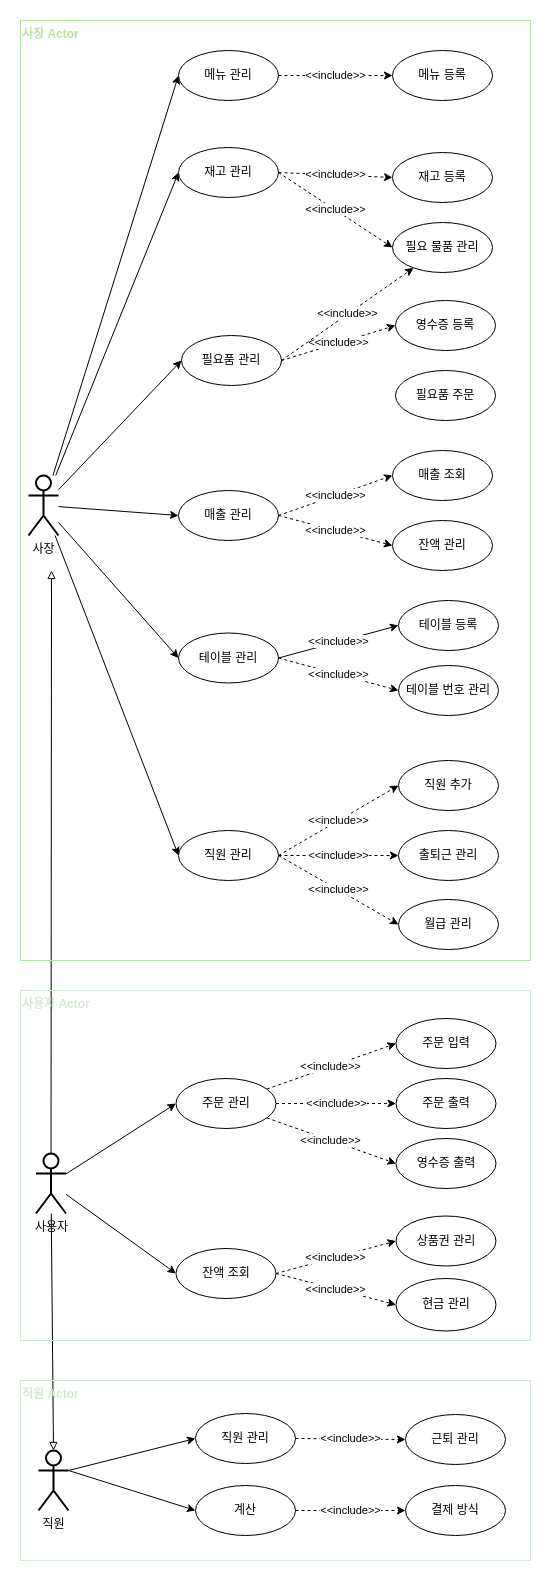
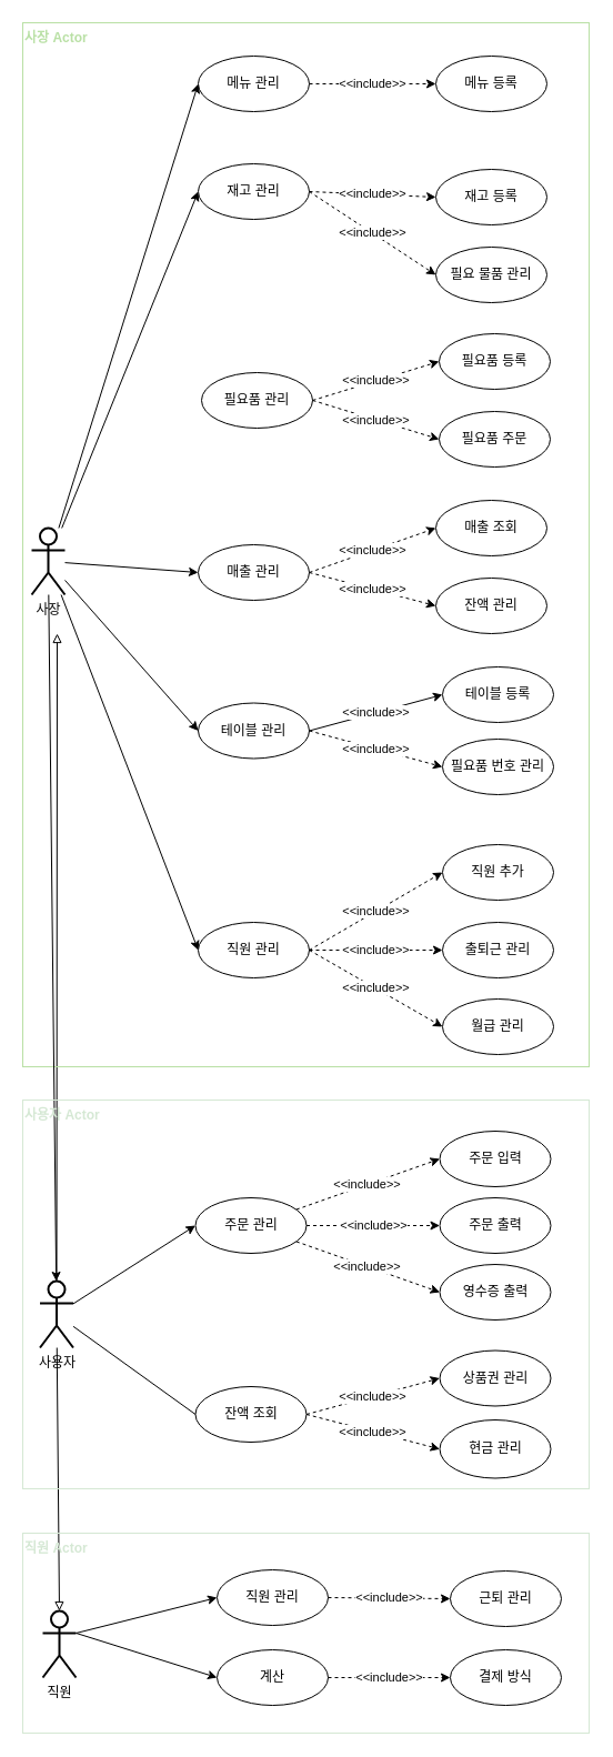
- <mxCell id="45" value="&amp;lt;&amp;lt;include&amp;gt;&amp;gt;" style="edgeStyle=none;rounded=0;orthogonalLoop=1;jettySize=auto;html=1;dashed=1;exitX=1;exitY=0.5;exitDx=0;exitDy=0;" parent="1" source="41" target="38" edge="1"><mxGeometry relative="1" as="geometry"><mxPoint x="291" y="300" as="sourcePoint" /><mxPoint x="405" y="290" as="targetPoint" /></mxGeometry></mxCell>
+ <mxCell id="45" value="&amp;lt;&amp;lt;include&amp;gt;&amp;gt;" style="edgeStyle=none;rounded=0;orthogonalLoop=1;jettySize=auto;html=1;entryX=0;entryY=0.5;entryDx=0;entryDy=0;dashed=1;exitX=1;exitY=0.5;exitDx=0;exitDy=0;" parent="1" source="41" target="43" edge="1"><mxGeometry relative="1" as="geometry"><mxPoint x="291" y="300" as="sourcePoint" /><mxPoint x="405" y="290" as="targetPoint" /></mxGeometry></mxCell>
- <mxCell id="42" value="&lt;span style=&quot;color: rgb(0, 0, 0);&quot;&gt;영수증 등록&lt;/span&gt;&lt;font color=&quot;#000000&quot;&gt;&lt;br&gt;&lt;/font&gt;" style="ellipse;whiteSpace=wrap;html=1;fontColor=#B9E0A5;strokeColor=#000000;strokeWidth=1;" parent="1" vertex="1"><mxGeometry x="395" y="300" width="100" height="50" as="geometry" /></mxCell>
+ <mxCell id="42" value="&lt;span style=&quot;color: rgb(0, 0, 0);&quot;&gt;필요품 등록&lt;/span&gt;&lt;font color=&quot;#000000&quot;&gt;&lt;br&gt;&lt;/font&gt;" style="ellipse;whiteSpace=wrap;html=1;fontColor=#B9E0A5;strokeColor=#000000;strokeWidth=1;" parent="1" vertex="1"><mxGeometry x="395" y="300" width="100" height="50" as="geometry" /></mxCell>
- <mxCell id="5" style="edgeStyle=none;rounded=0;orthogonalLoop=1;jettySize=auto;html=1;entryX=0;entryY=0.5;entryDx=0;entryDy=0;fontColor=#000000;endArrow=classic;endFill=1;" parent="1" source="6" target="41" edge="1"><mxGeometry relative="1" as="geometry" /></mxCell>
+ <mxCell id="5" style="edgeStyle=none;rounded=0;orthogonalLoop=1;jettySize=auto;html=1;fontColor=#000000;endArrow=classic;endFill=1;" parent="1" source="6" target="49" edge="1"><mxGeometry relative="1" as="geometry" /></mxCell>
- <mxCell id="23" value="&lt;font color=&quot;#000000&quot;&gt;테이블 번호 관리&lt;br&gt;&lt;/font&gt;" style="ellipse;whiteSpace=wrap;html=1;fontColor=#B9E0A5;strokeColor=#000000;strokeWidth=1;" parent="20" vertex="1"><mxGeometry x="220" y="65" width="100" height="50" as="geometry" /></mxCell>
+ <mxCell id="23" value="&lt;font color=&quot;#000000&quot;&gt;필요품 번호 관리&lt;br&gt;&lt;/font&gt;" style="ellipse;whiteSpace=wrap;html=1;fontColor=#B9E0A5;strokeColor=#000000;strokeWidth=1;" parent="20" vertex="1"><mxGeometry x="220" y="65" width="100" height="50" as="geometry" /></mxCell>
- <mxCell id="59" style="edgeStyle=none;rounded=0;orthogonalLoop=1;jettySize=auto;html=1;entryX=0;entryY=0.5;entryDx=0;entryDy=0;" parent="48" source="49" target="61" edge="1"><mxGeometry relative="1" as="geometry" /></mxCell>
+ <mxCell id="59" style="edgeStyle=none;rounded=0;orthogonalLoop=1;jettySize=auto;html=1;entryX=0;entryY=0.5;entryDx=0;entryDy=0;endArrow=none;" parent="48" source="49" target="61" edge="1"><mxGeometry relative="1" as="geometry" /></mxCell>
